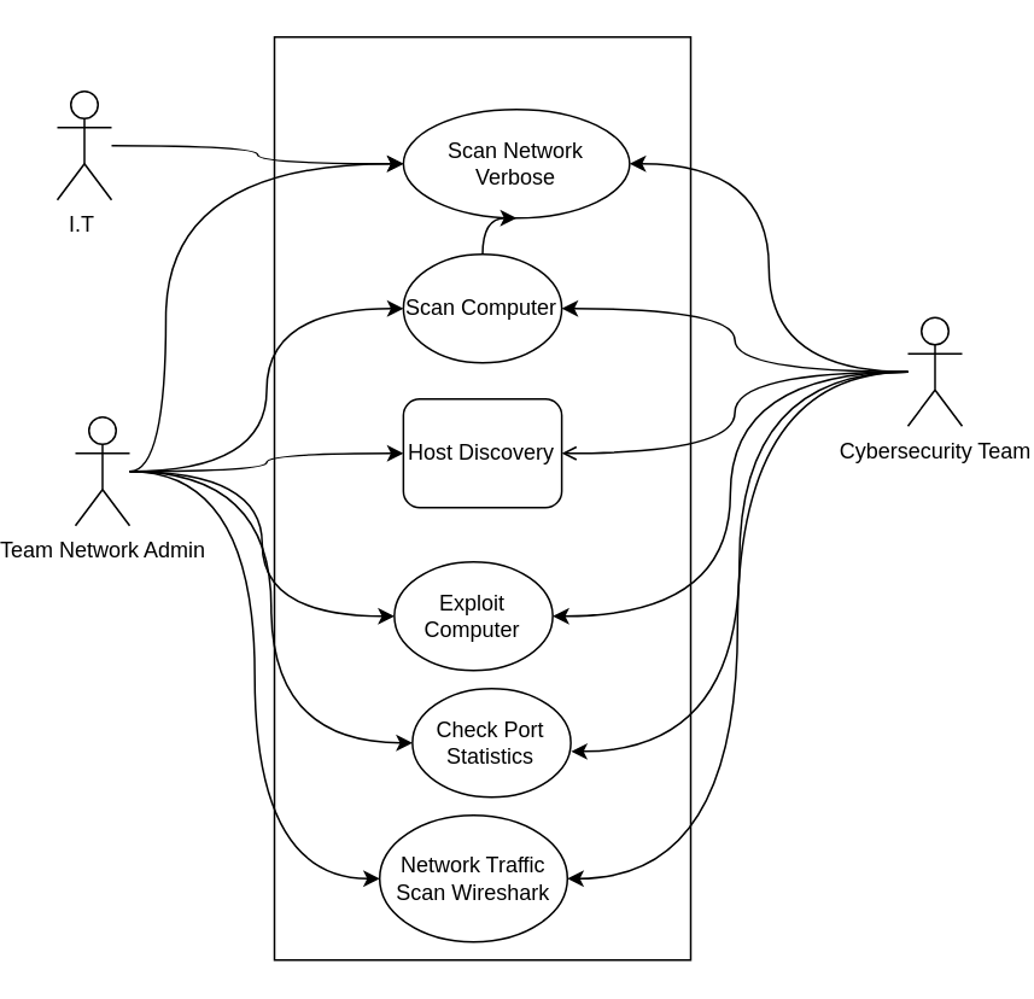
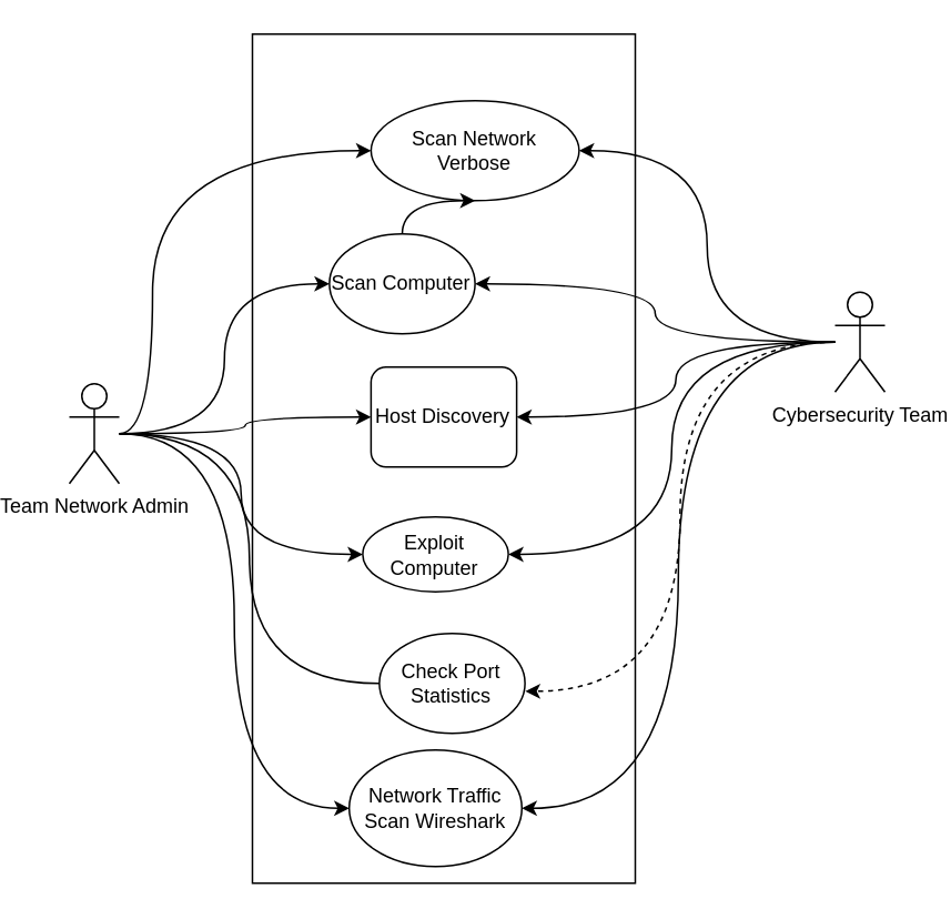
- <mxCell id="4" value="I.T&amp;nbsp;" style="shape=umlActor;verticalLabelPosition=bottom;verticalAlign=top;html=1;outlineConnect=0;" parent="1" vertex="1"><mxGeometry x="20" y="50" width="30" height="60" as="geometry" /></mxCell>
- <mxCell id="25" style="edgeStyle=orthogonalEdgeStyle;rounded=0;orthogonalLoop=1;jettySize=auto;html=1;entryX=0;entryY=0.5;entryDx=0;entryDy=0;curved=1;" edge="1" parent="1" source="4" target="12"><mxGeometry relative="1" as="geometry" /></mxCell>
- <mxCell id="15" value="Scan Computer" style="ellipse;whiteSpace=wrap;html=1;" vertex="1" parent="1"><mxGeometry x="211.26" y="140" width="87.49" height="60" as="geometry" /></mxCell>
+ <mxCell id="15" value="Scan Computer" style="ellipse;whiteSpace=wrap;html=1;" vertex="1" parent="1"><mxGeometry x="186.26" y="140" width="87.49" height="60" as="geometry" /></mxCell>
- <mxCell id="7" style="edgeStyle=orthogonalEdgeStyle;curved=1;rounded=0;orthogonalLoop=1;jettySize=auto;html=1;endArrow=open;" edge="1" parent="1" source="11" target="13"><mxGeometry relative="1" as="geometry" /></mxCell>
+ <mxCell id="7" style="edgeStyle=orthogonalEdgeStyle;curved=1;rounded=0;orthogonalLoop=1;jettySize=auto;html=1;" edge="1" parent="1" source="11" target="13"><mxGeometry relative="1" as="geometry" /></mxCell>
- <mxCell id="16" value="Exploit Computer " style="ellipse;whiteSpace=wrap;html=1;" vertex="1" parent="1"><mxGeometry x="206.27" y="310" width="87.49" height="60" as="geometry" /></mxCell>
+ <mxCell id="16" value="Exploit Computer " style="ellipse;whiteSpace=wrap;html=1;" vertex="1" parent="1"><mxGeometry x="206.27" y="310" width="87.49" height="45" as="geometry" /></mxCell>
- <mxCell id="9" style="edgeStyle=orthogonalEdgeStyle;curved=1;rounded=0;orthogonalLoop=1;jettySize=auto;html=1;entryX=1.001;entryY=0.579;entryDx=0;entryDy=0;entryPerimeter=0;" edge="1" parent="1" source="11" target="17"><mxGeometry relative="1" as="geometry" /></mxCell>
+ <mxCell id="9" style="edgeStyle=orthogonalEdgeStyle;curved=1;rounded=0;orthogonalLoop=1;jettySize=auto;html=1;entryX=1.001;entryY=0.579;entryDx=0;entryDy=0;entryPerimeter=0;dashed=1;" edge="1" parent="1" source="11" target="17"><mxGeometry relative="1" as="geometry" /></mxCell>
- <mxCell id="23" style="edgeStyle=orthogonalEdgeStyle;curved=1;rounded=0;orthogonalLoop=1;jettySize=auto;html=1;entryX=0;entryY=0.5;entryDx=0;entryDy=0;" edge="1" parent="1" source="2" target="17"><mxGeometry relative="1" as="geometry" /></mxCell>
+ <mxCell id="23" style="edgeStyle=orthogonalEdgeStyle;curved=1;rounded=0;orthogonalLoop=1;jettySize=auto;html=1;entryX=0;entryY=0.5;entryDx=0;entryDy=0;endArrow=none;" edge="1" parent="1" source="2" target="17"><mxGeometry relative="1" as="geometry" /></mxCell>
